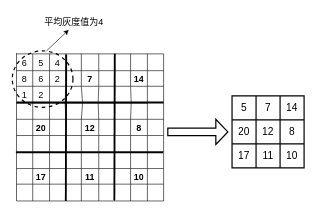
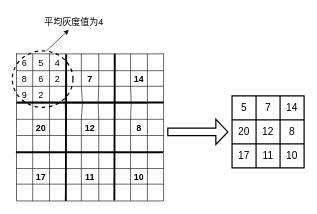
- <mxCell id="24" value="&lt;font style=&quot;font-size: 15px&quot;&gt;1&lt;/font&gt;" style="shape=partialRectangle;html=1;whiteSpace=wrap;connectable=0;fillColor=none;top=0;left=0;bottom=0;right=0;overflow=hidden;pointerEvents=1;" vertex="1" parent="23"><mxGeometry width="27" height="28" as="geometry"><mxRectangle width="27" height="28" as="alternateBounds" /></mxGeometry></mxCell>
+ <mxCell id="24" value="&lt;font style=&quot;font-size: 15px&quot;&gt;9&lt;/font&gt;" style="shape=partialRectangle;html=1;whiteSpace=wrap;connectable=0;fillColor=none;top=0;left=0;bottom=0;right=0;overflow=hidden;pointerEvents=1;" vertex="1" parent="23"><mxGeometry width="27" height="28" as="geometry"><mxRectangle width="27" height="28" as="alternateBounds" /></mxGeometry></mxCell>
